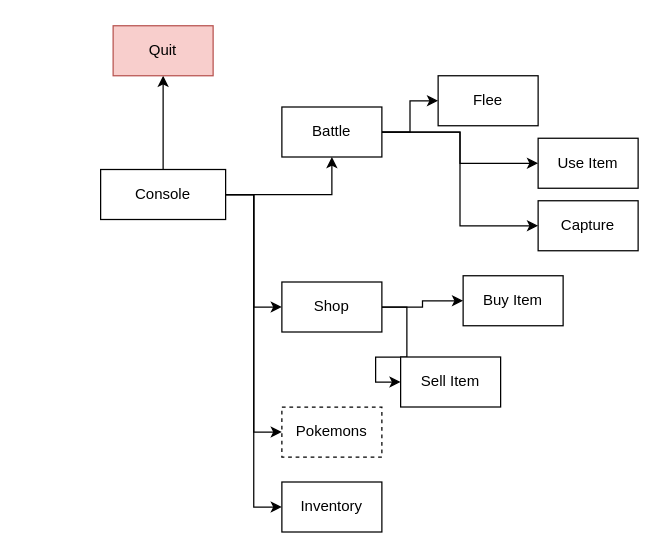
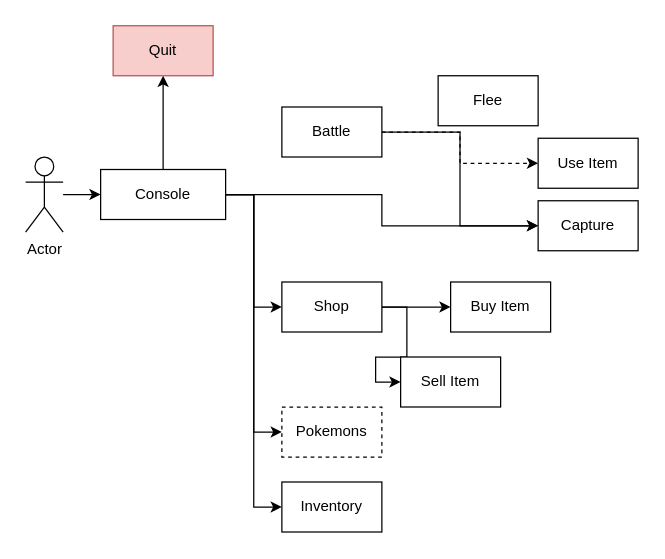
- <mxCell id="10" style="edgeStyle=orthogonalEdgeStyle;rounded=0;orthogonalLoop=1;jettySize=auto;html=1;entryX=0;entryY=0.5;entryDx=0;entryDy=0;" edge="1" parent="1" source="13" target="14"><mxGeometry relative="1" as="geometry" /></mxCell>
- <mxCell id="11" style="edgeStyle=orthogonalEdgeStyle;rounded=0;orthogonalLoop=1;jettySize=auto;html=1;exitX=1;exitY=0.5;exitDx=0;exitDy=0;entryX=0;entryY=0.5;entryDx=0;entryDy=0;" edge="1" parent="1" source="13" target="15"><mxGeometry relative="1" as="geometry" /></mxCell>
+ <mxCell id="11" style="edgeStyle=orthogonalEdgeStyle;rounded=0;orthogonalLoop=1;jettySize=auto;html=1;exitX=1;exitY=0.5;exitDx=0;exitDy=0;entryX=0;entryY=0.5;entryDx=0;entryDy=0;dashed=1;" edge="1" parent="1" source="13" target="15"><mxGeometry relative="1" as="geometry" /></mxCell>
- <mxCell id="4" value="" style="edgeStyle=orthogonalEdgeStyle;rounded=0;orthogonalLoop=1;jettySize=auto;html=1;" edge="1" parent="1" source="9" target="13"><mxGeometry relative="1" as="geometry" /></mxCell>
+ <mxCell id="4" value="" style="edgeStyle=orthogonalEdgeStyle;rounded=0;orthogonalLoop=1;jettySize=auto;html=1;" edge="1" parent="1" source="9" target="16"><mxGeometry relative="1" as="geometry" /></mxCell>
+ <mxCell id="3" value="Actor" style="shape=umlActor;verticalLabelPosition=bottom;verticalAlign=top;html=1;outlineConnect=0;" vertex="1" parent="1"><mxGeometry x="20" y="125" width="30" height="60" as="geometry" /></mxCell>
+ <mxCell id="2" style="edgeStyle=orthogonalEdgeStyle;rounded=0;orthogonalLoop=1;jettySize=auto;html=1;" edge="1" parent="1" source="3" target="9"><mxGeometry relative="1" as="geometry" /></mxCell>
- <mxCell id="21" value="Buy Item" style="rounded=0;whiteSpace=wrap;html=1;" vertex="1" parent="1"><mxGeometry x="370" y="220" width="80" height="40" as="geometry" /></mxCell>
+ <mxCell id="21" value="Buy Item" style="rounded=0;whiteSpace=wrap;html=1;" vertex="1" parent="1"><mxGeometry x="360" y="225" width="80" height="40" as="geometry" /></mxCell>
